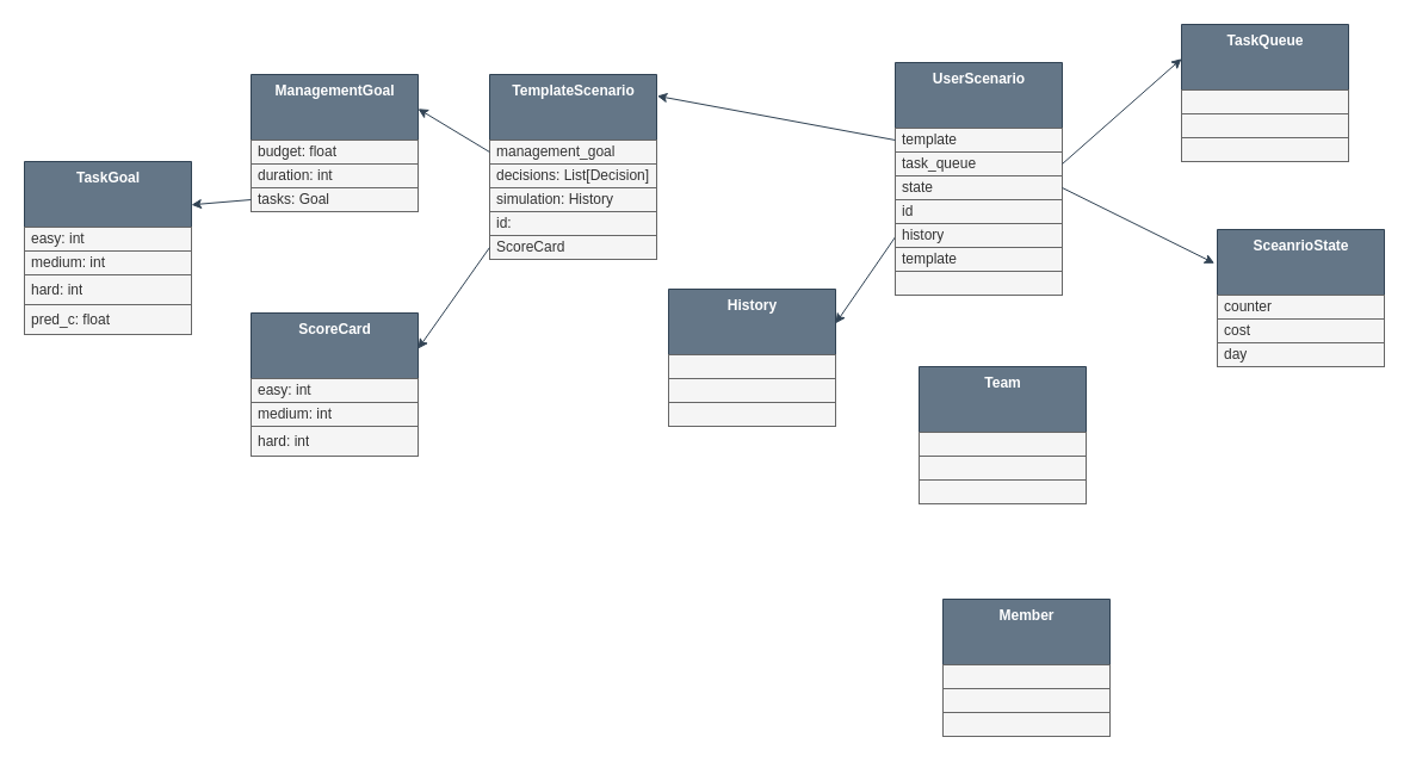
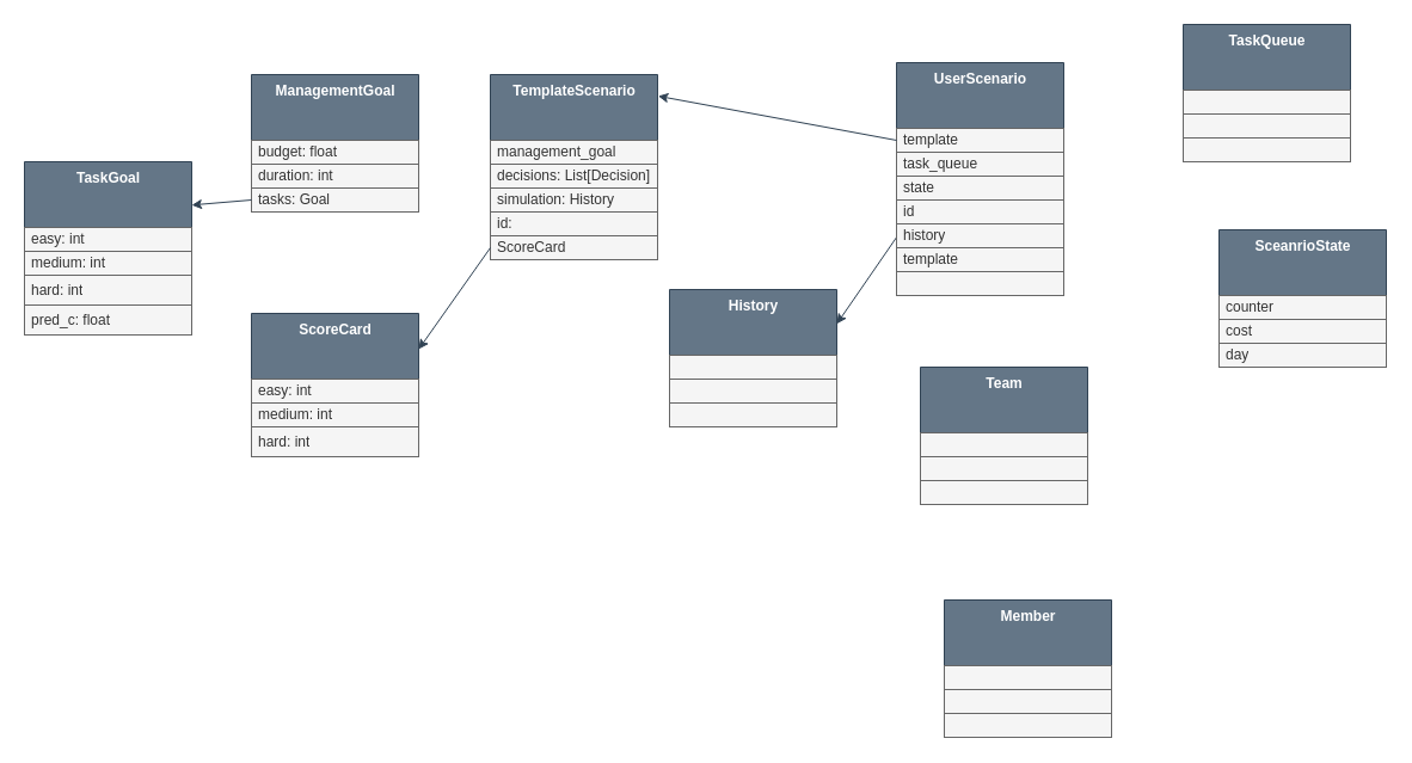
- <mxCell id="38" style="edgeStyle=none;html=1;entryX=0;entryY=0.25;entryDx=0;entryDy=0;fontColor=#000000;exitX=1;exitY=0.5;exitDx=0;exitDy=0;fillColor=#647687;strokeColor=#314354;" parent="1" source="11" target="34" edge="1"><mxGeometry relative="1" as="geometry" /></mxCell>
- <mxCell id="28" style="edgeStyle=none;html=1;entryX=1;entryY=0.25;entryDx=0;entryDy=0;fontColor=#000000;exitX=0;exitY=0.5;exitDx=0;exitDy=0;fillColor=#647687;strokeColor=#314354;" parent="1" source="3" target="18" edge="1"><mxGeometry relative="1" as="geometry" /></mxCell>
- <mxCell id="43" style="edgeStyle=none;html=1;exitX=1;exitY=0.5;exitDx=0;exitDy=0;entryX=-0.017;entryY=0.246;entryDx=0;entryDy=0;entryPerimeter=0;fontColor=#000000;fillColor=#647687;strokeColor=#314354;" parent="1" source="12" target="39" edge="1"><mxGeometry relative="1" as="geometry" /></mxCell>
